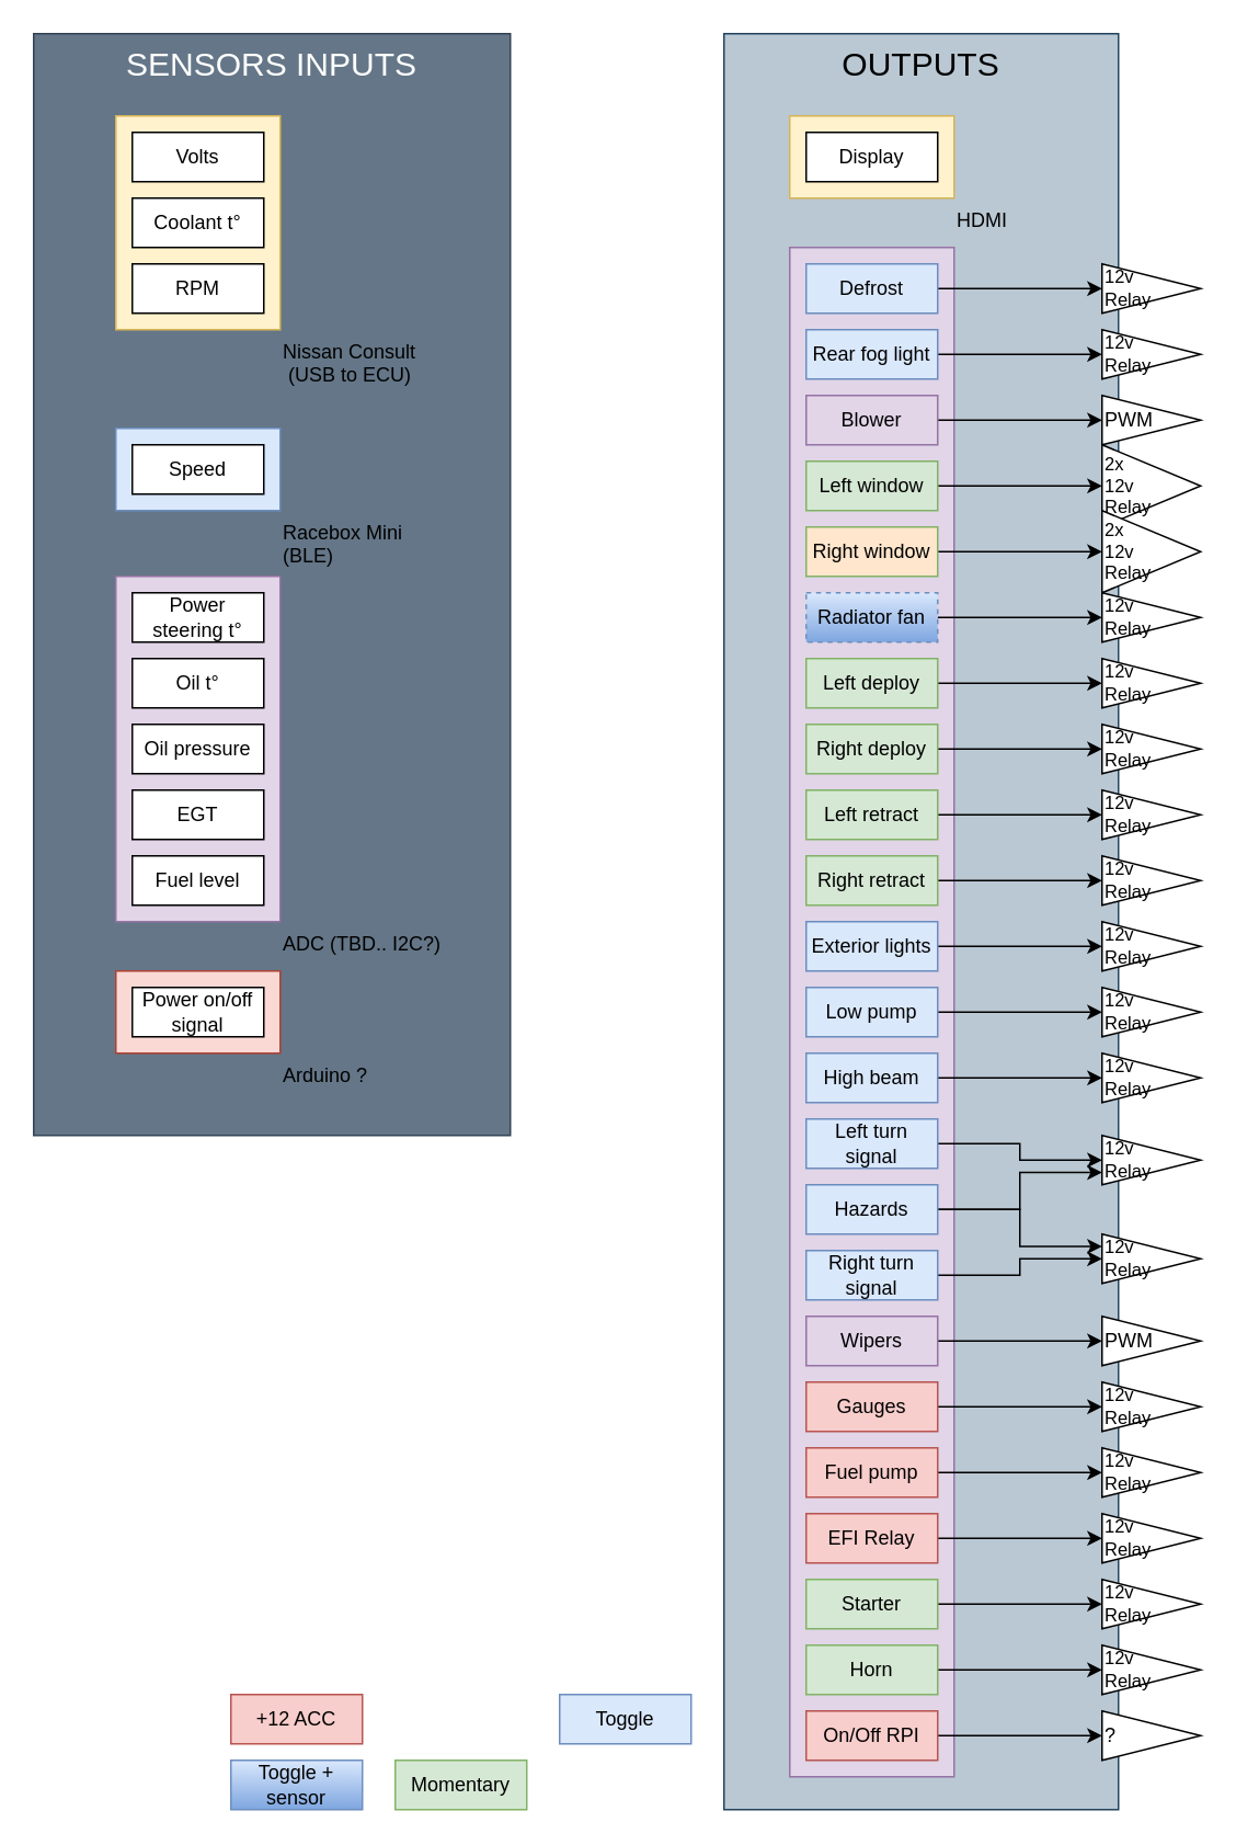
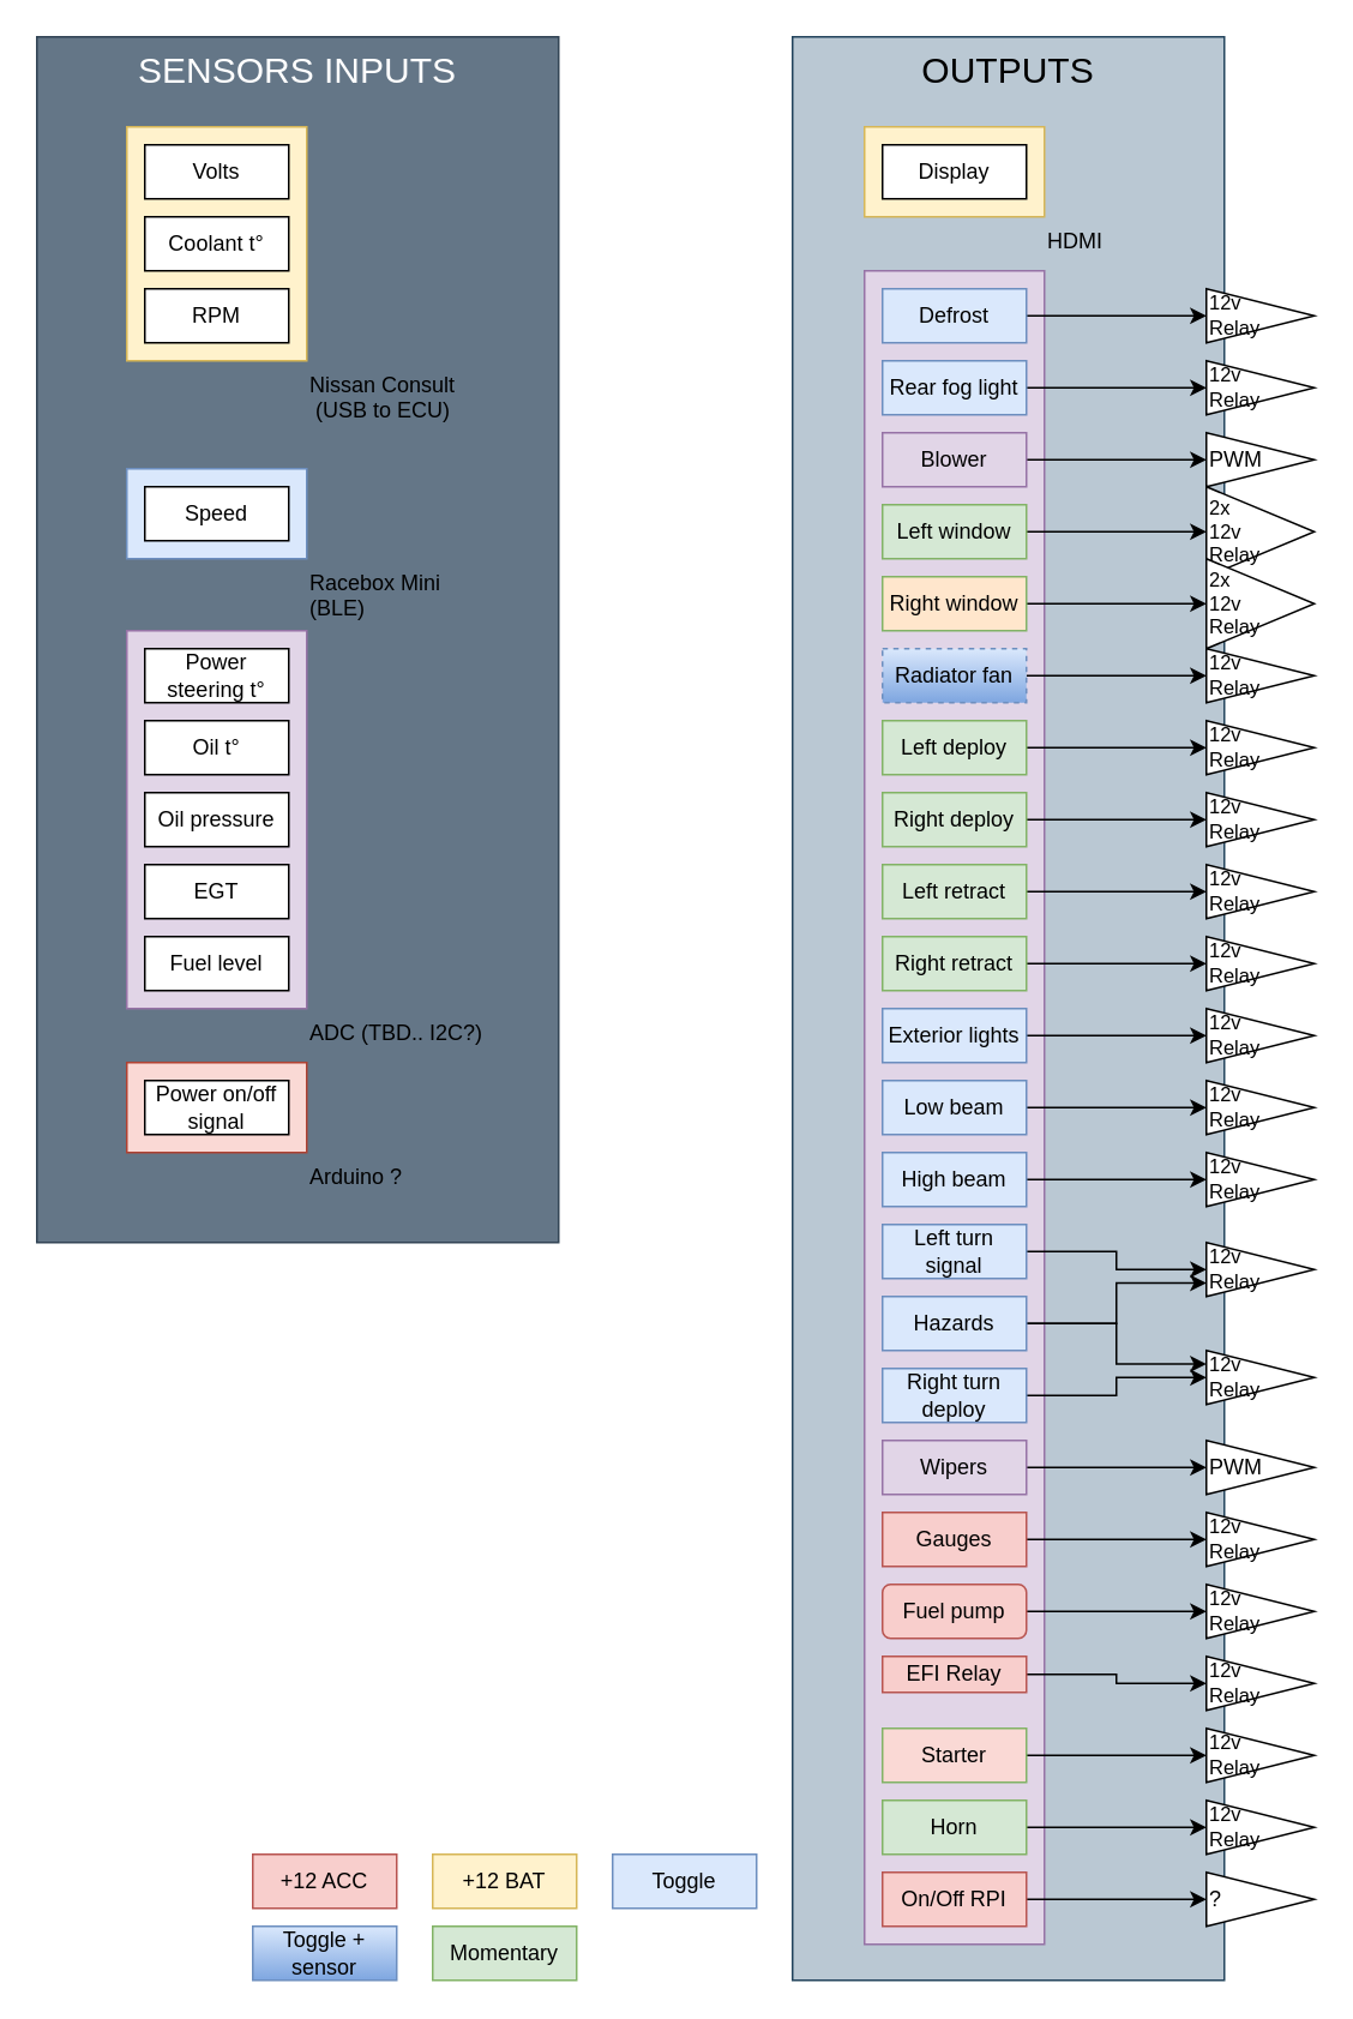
- <mxCell id="54" value="&lt;div&gt;Low pump&lt;/div&gt;" style="rounded=0;whiteSpace=wrap;html=1;labelBackgroundColor=none;fillColor=#dae8fc;strokeColor=#6c8ebf;" vertex="1" parent="1"><mxGeometry x="490" y="600" width="80" height="30" as="geometry" /></mxCell>
+ <mxCell id="54" value="&lt;div&gt;Low beam&lt;/div&gt;" style="rounded=0;whiteSpace=wrap;html=1;labelBackgroundColor=none;fillColor=#dae8fc;strokeColor=#6c8ebf;" vertex="1" parent="1"><mxGeometry x="490" y="600" width="80" height="30" as="geometry" /></mxCell>
- <mxCell id="63" value="&lt;div&gt;Right turn signal&lt;/div&gt;" style="rounded=0;whiteSpace=wrap;html=1;labelBackgroundColor=none;fillColor=#dae8fc;strokeColor=#6c8ebf;" vertex="1" parent="1"><mxGeometry x="490" y="760" width="80" height="30" as="geometry" /></mxCell>
+ <mxCell id="63" value="&lt;div&gt;Right turn deploy&lt;/div&gt;" style="rounded=0;whiteSpace=wrap;html=1;labelBackgroundColor=none;fillColor=#dae8fc;strokeColor=#6c8ebf;" vertex="1" parent="1"><mxGeometry x="490" y="760" width="80" height="30" as="geometry" /></mxCell>
- <mxCell id="76" value="Fuel pump" style="rounded=0;whiteSpace=wrap;html=1;labelBackgroundColor=none;fillColor=#f8cecc;strokeColor=#b85450;" vertex="1" parent="1"><mxGeometry x="490" y="880" width="80" height="30" as="geometry" /></mxCell>
+ <mxCell id="76" value="Fuel pump" style="whiteSpace=wrap;html=1;labelBackgroundColor=none;fillColor=#f8cecc;strokeColor=#b85450;rounded=1;" vertex="1" parent="1"><mxGeometry x="490" y="880" width="80" height="30" as="geometry" /></mxCell>
- <mxCell id="78" value="EFI Relay" style="rounded=0;whiteSpace=wrap;html=1;labelBackgroundColor=none;fillColor=#f8cecc;strokeColor=#b85450;" vertex="1" parent="1"><mxGeometry x="490" y="920" width="80" height="30" as="geometry" /></mxCell>
+ <mxCell id="78" value="EFI Relay" style="rounded=0;whiteSpace=wrap;html=1;labelBackgroundColor=none;fillColor=#f8cecc;strokeColor=#b85450;" vertex="1" parent="1"><mxGeometry x="490" y="920" width="80" height="20" as="geometry" /></mxCell>
- <mxCell id="80" value="Starter" style="rounded=0;whiteSpace=wrap;html=1;labelBackgroundColor=none;fillColor=#d5e8d4;strokeColor=#82b366;" vertex="1" parent="1"><mxGeometry x="490" y="960" width="80" height="30" as="geometry" /></mxCell>
+ <mxCell id="80" value="Starter" style="rounded=0;whiteSpace=wrap;html=1;labelBackgroundColor=none;fillColor=#fad9d5;strokeColor=#82b366;" vertex="1" parent="1"><mxGeometry x="490" y="960" width="80" height="30" as="geometry" /></mxCell>
+ <mxCell id="91" value="&lt;div&gt;+12 BAT&lt;br&gt;&lt;/div&gt;" style="rounded=0;whiteSpace=wrap;html=1;labelBackgroundColor=none;fillColor=#fff2cc;strokeColor=#d6b656;" vertex="1" parent="1"><mxGeometry x="240" y="1030" width="80" height="30" as="geometry" /></mxCell>
